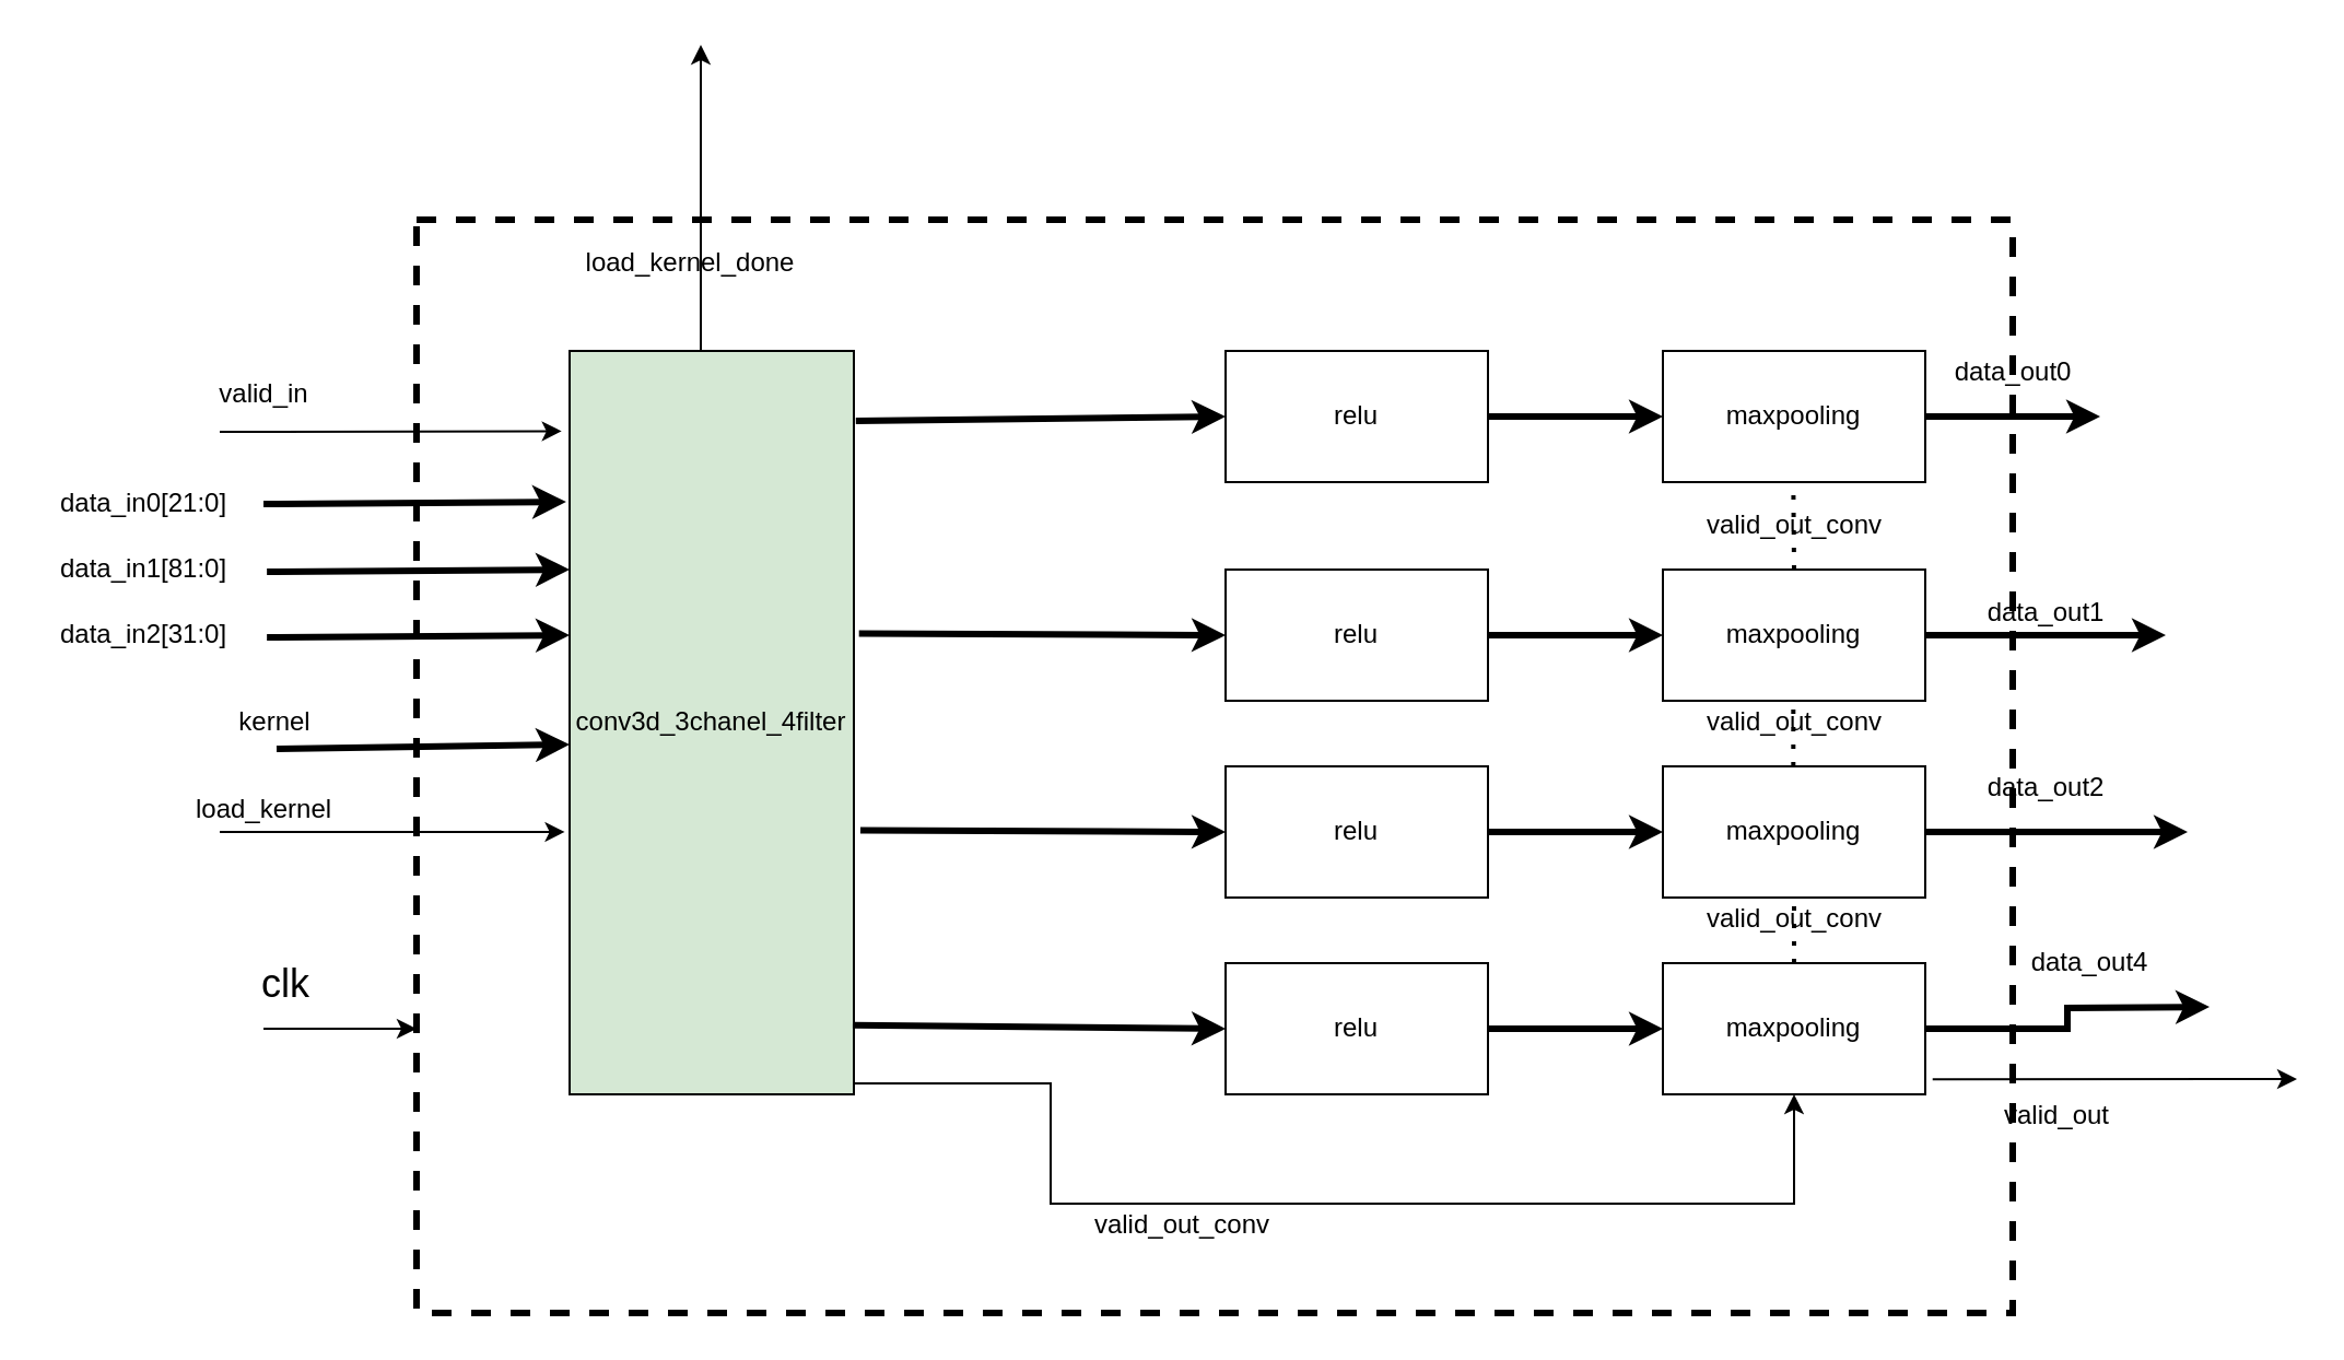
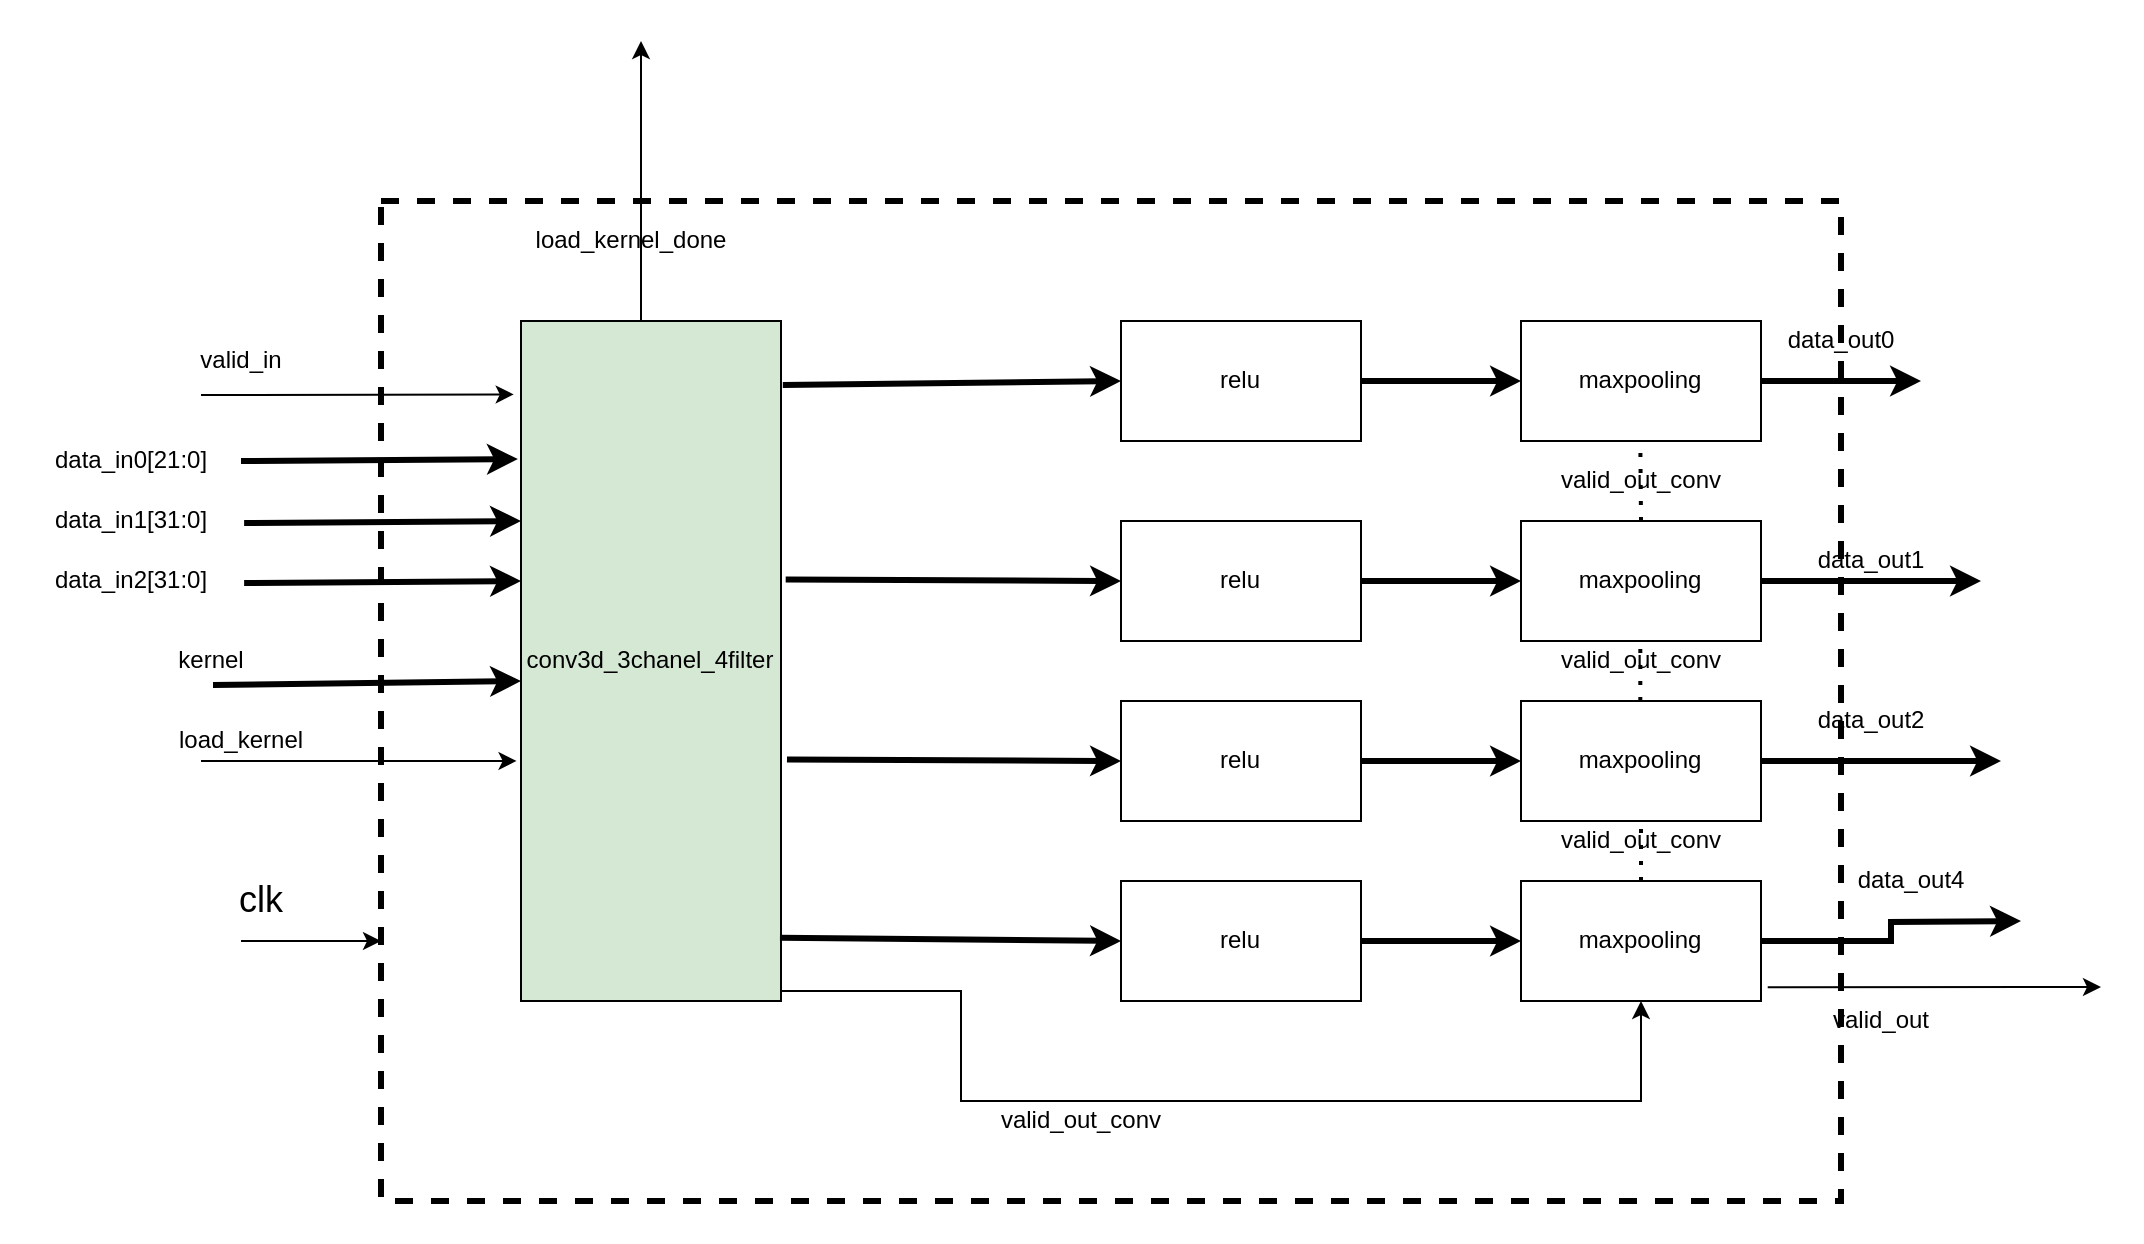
- <mxCell id="43" value="data_in1[81:0]" style="text;html=1;align=center;verticalAlign=middle;resizable=0;points=[];autosize=1;strokeColor=none;fillColor=none;" parent="1" vertex="1"><mxGeometry x="20" y="250" width="90" height="20" as="geometry" /></mxCell>
+ <mxCell id="43" value="data_in1[31:0]" style="text;html=1;align=center;verticalAlign=middle;resizable=0;points=[];autosize=1;strokeColor=none;fillColor=none;" parent="1" vertex="1"><mxGeometry x="20" y="250" width="90" height="20" as="geometry" /></mxCell>
- <mxCell id="47" value="kernel" style="text;html=1;align=center;verticalAlign=middle;resizable=0;points=[];autosize=1;strokeColor=none;fillColor=none;" parent="1" vertex="1"><mxGeometry x="100" y="320" width="50" height="20" as="geometry" /></mxCell>
+ <mxCell id="47" value="kernel" style="text;html=1;align=center;verticalAlign=middle;resizable=0;points=[];autosize=1;strokeColor=none;fillColor=none;" parent="1" vertex="1"><mxGeometry x="80" y="320" width="50" height="20" as="geometry" /></mxCell>
